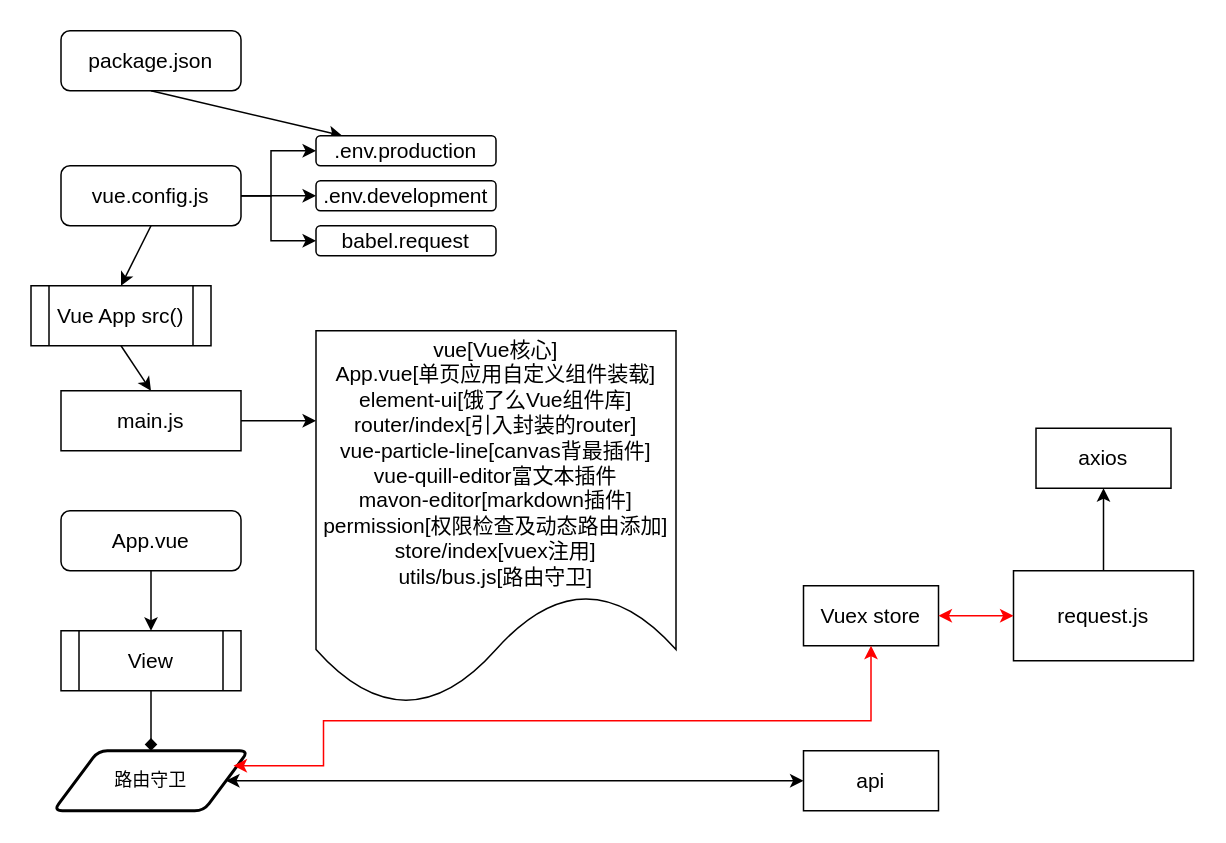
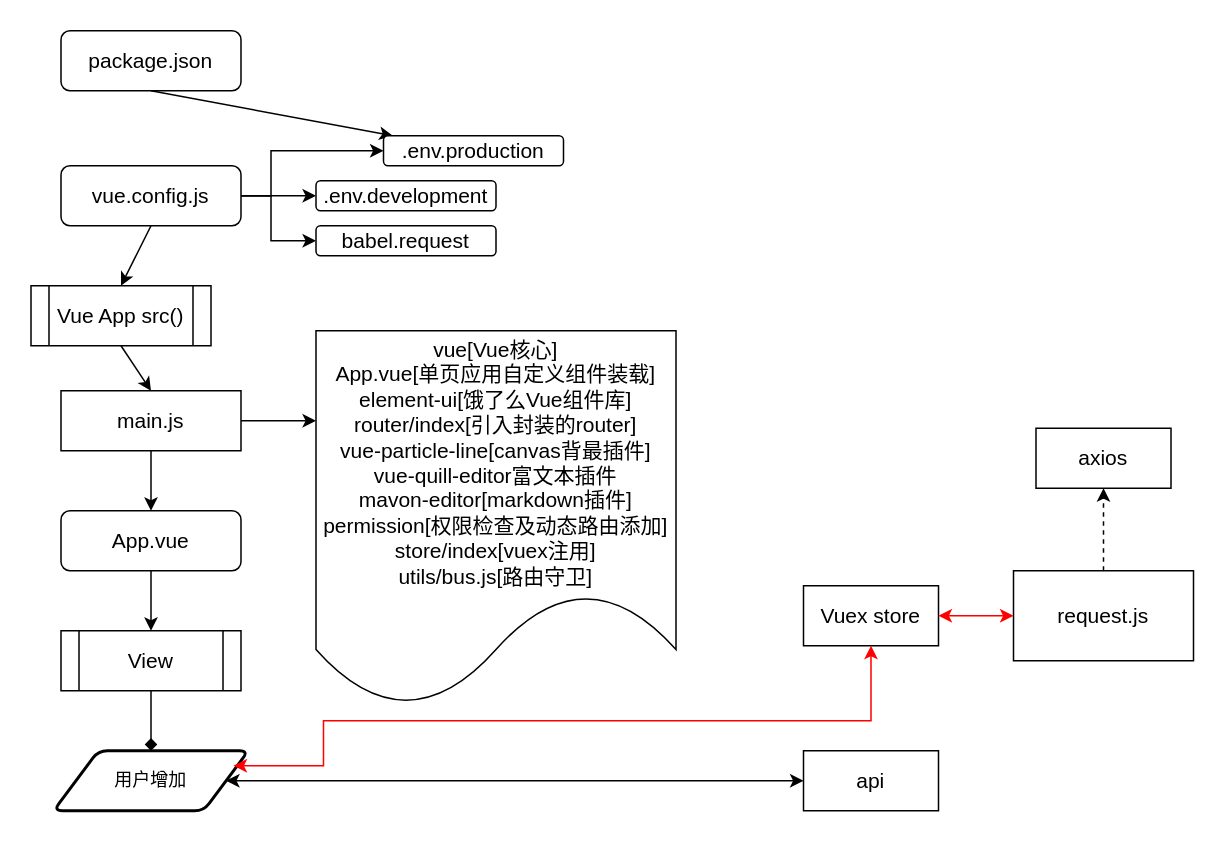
- <mxCell id="15" value="&lt;font style=&quot;font-size: 14px;&quot;&gt;.env.production&lt;/font&gt;" style="rounded=1;whiteSpace=wrap;html=1;fontSize=12;glass=0;strokeWidth=1;shadow=0;" vertex="1" parent="1"><mxGeometry x="210" y="90" width="120" height="20" as="geometry" /></mxCell>
+ <mxCell id="15" value="&lt;font style=&quot;font-size: 14px;&quot;&gt;.env.production&lt;/font&gt;" style="rounded=1;whiteSpace=wrap;html=1;fontSize=12;glass=0;strokeWidth=1;shadow=0;" vertex="1" parent="1"><mxGeometry x="255" y="90" width="120" height="20" as="geometry" /></mxCell>
+ <mxCell id="12" value="" style="endArrow=classic;html=1;rounded=0;exitX=0.5;exitY=1;exitDx=0;exitDy=0;entryX=0.5;entryY=0;entryDx=0;entryDy=0;exitPerimeter=0;" edge="1" parent="1" source="8" target="4"><mxGeometry width="50" height="50" relative="1" as="geometry"><mxPoint x="130" y="90" as="sourcePoint" /><mxPoint x="130" y="140" as="targetPoint" /></mxGeometry></mxCell>
- <mxCell id="25" value="" style="endArrow=classic;html=1;rounded=0;exitX=0.5;exitY=0;exitDx=0;exitDy=0;entryX=0.5;entryY=1;entryDx=0;entryDy=0;" edge="1" parent="1" source="23" target="24"><mxGeometry width="50" height="50" relative="1" as="geometry"><mxPoint x="170" y="540" as="sourcePoint" /><mxPoint x="570" y="540" as="targetPoint" /></mxGeometry></mxCell>
+ <mxCell id="25" value="" style="endArrow=classic;html=1;rounded=0;exitX=0.5;exitY=0;exitDx=0;exitDy=0;entryX=0.5;entryY=1;entryDx=0;entryDy=0;dashed=1;" edge="1" parent="1" source="23" target="24"><mxGeometry width="50" height="50" relative="1" as="geometry"><mxPoint x="170" y="540" as="sourcePoint" /><mxPoint x="570" y="540" as="targetPoint" /></mxGeometry></mxCell>
- <mxCell id="21" value="路由守卫" style="shape=parallelogram;html=1;strokeWidth=2;perimeter=parallelogramPerimeter;whiteSpace=wrap;rounded=1;arcSize=12;size=0.23;" vertex="1" parent="1"><mxGeometry x="35" y="500" width="130" height="40" as="geometry" /></mxCell>
+ <mxCell id="21" value="用户增加" style="shape=parallelogram;html=1;strokeWidth=2;perimeter=parallelogramPerimeter;whiteSpace=wrap;rounded=1;arcSize=12;size=0.23;" vertex="1" parent="1"><mxGeometry x="35" y="500" width="130" height="40" as="geometry" /></mxCell>
